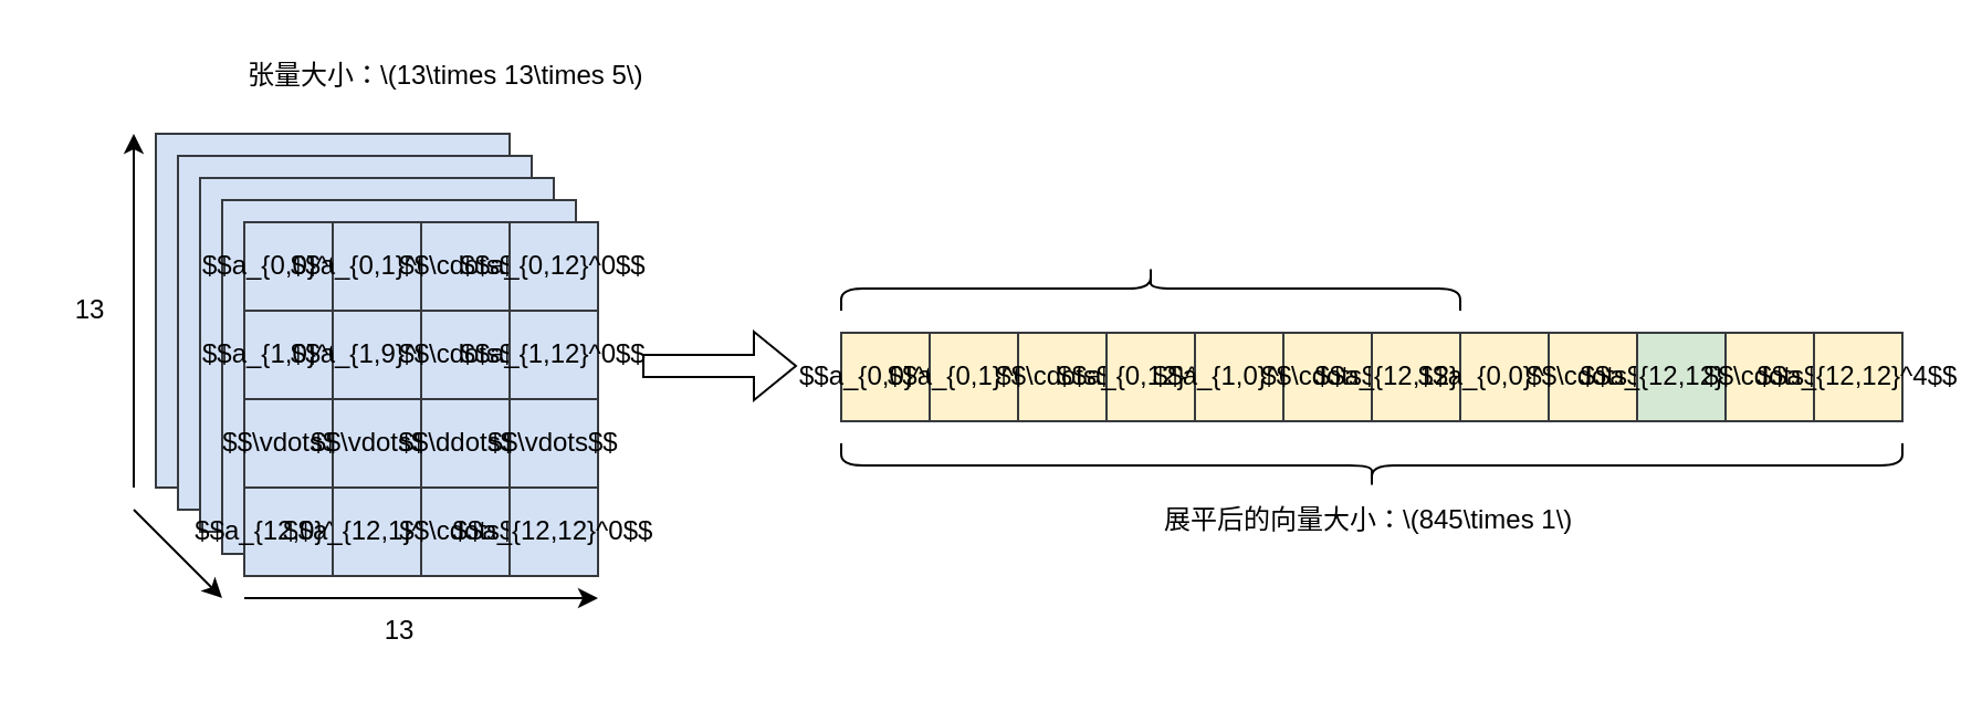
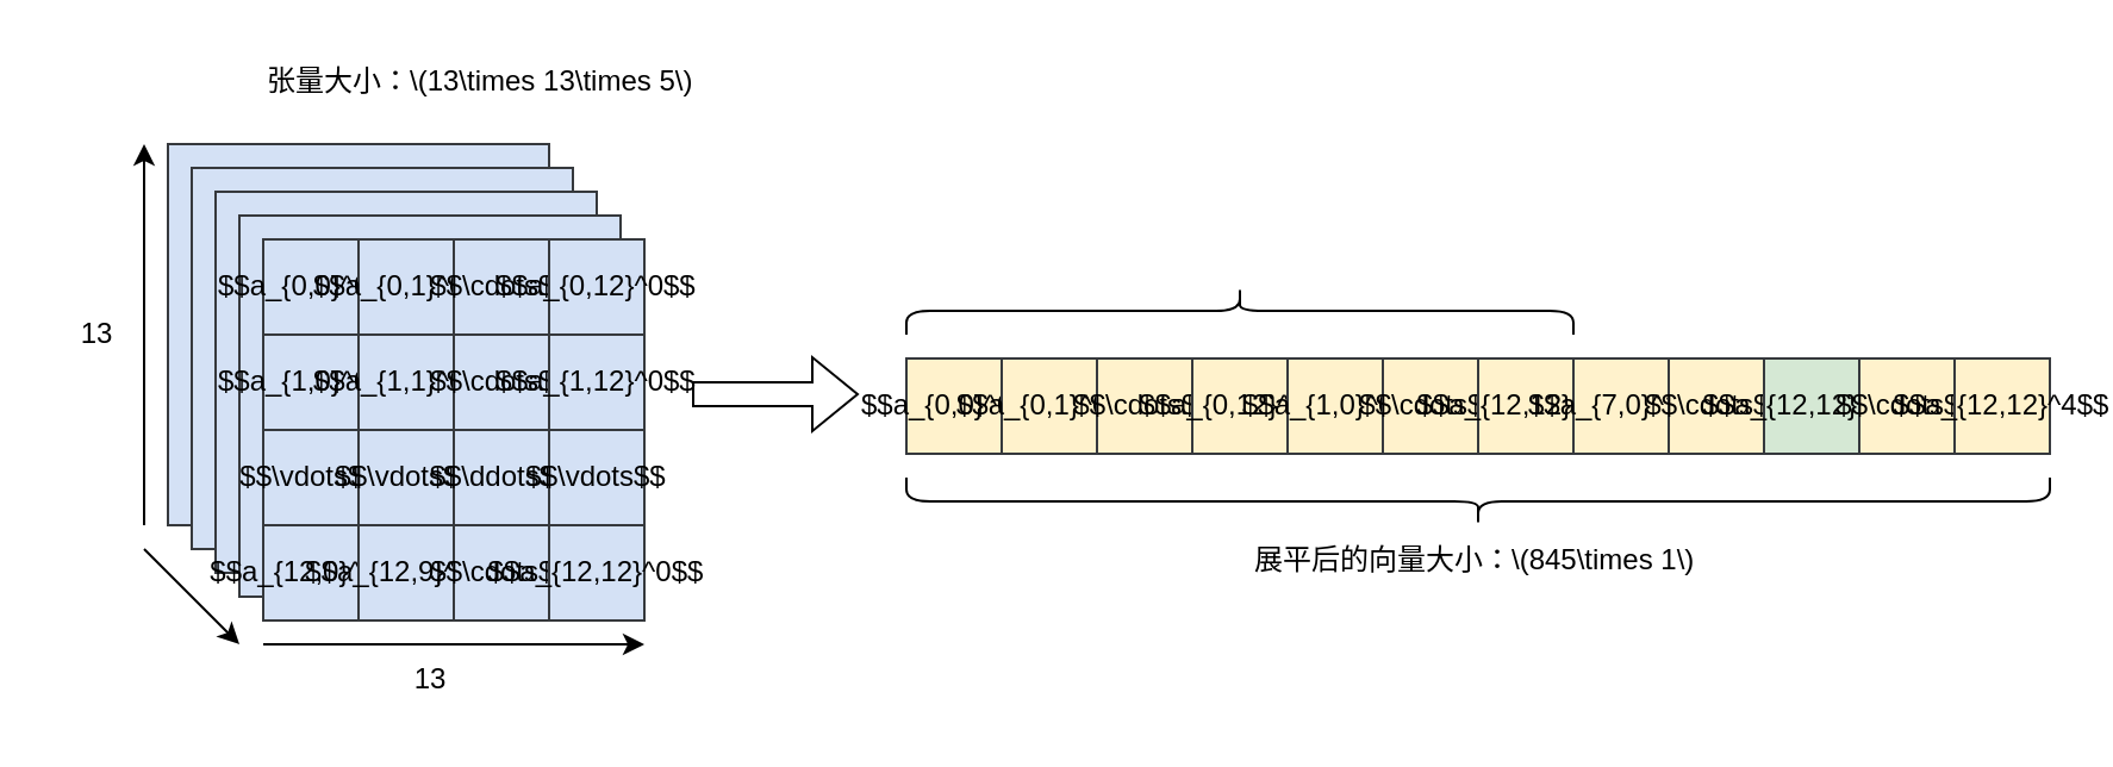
- <mxCell id="34" value="$$a_{1,9}^0$$" style="connectable=0;recursiveResize=0;strokeColor=#36393d;fillColor=#D4E1F5;align=center;whiteSpace=wrap;html=1;fillStyle=solid;" vertex="1" parent="32"><mxGeometry x="40" width="40" height="40" as="geometry"><mxRectangle width="40" height="40" as="alternateBounds" /></mxGeometry></mxCell>
+ <mxCell id="34" value="$$a_{1,1}^0$$" style="connectable=0;recursiveResize=0;strokeColor=#36393d;fillColor=#D4E1F5;align=center;whiteSpace=wrap;html=1;fillStyle=solid;" vertex="1" parent="32"><mxGeometry x="40" width="40" height="40" as="geometry"><mxRectangle width="40" height="40" as="alternateBounds" /></mxGeometry></mxCell>
- <mxCell id="11" value="$$a_{0,0}^1$$" style="connectable=0;recursiveResize=0;strokeColor=#36393d;fillColor=#FFF2CC;align=center;whiteSpace=wrap;html=1;" vertex="1" parent="3"><mxGeometry x="280" width="40" height="40" as="geometry"><mxRectangle width="40" height="40" as="alternateBounds" /></mxGeometry></mxCell>
+ <mxCell id="11" value="$$a_{7,0}^1$$" style="connectable=0;recursiveResize=0;strokeColor=#36393d;fillColor=#FFF2CC;align=center;whiteSpace=wrap;html=1;" vertex="1" parent="3"><mxGeometry x="280" width="40" height="40" as="geometry"><mxRectangle width="40" height="40" as="alternateBounds" /></mxGeometry></mxCell>
- <mxCell id="44" value="$$a_{12,1}^0$$" style="connectable=0;recursiveResize=0;strokeColor=#36393d;fillColor=#D4E1F5;align=center;whiteSpace=wrap;html=1;" vertex="1" parent="42"><mxGeometry x="40" width="40" height="40" as="geometry"><mxRectangle width="40" height="40" as="alternateBounds" /></mxGeometry></mxCell>
+ <mxCell id="44" value="$$a_{12,9}^0$$" style="connectable=0;recursiveResize=0;strokeColor=#36393d;fillColor=#D4E1F5;align=center;whiteSpace=wrap;html=1;" vertex="1" parent="42"><mxGeometry x="40" width="40" height="40" as="geometry"><mxRectangle width="40" height="40" as="alternateBounds" /></mxGeometry></mxCell>
